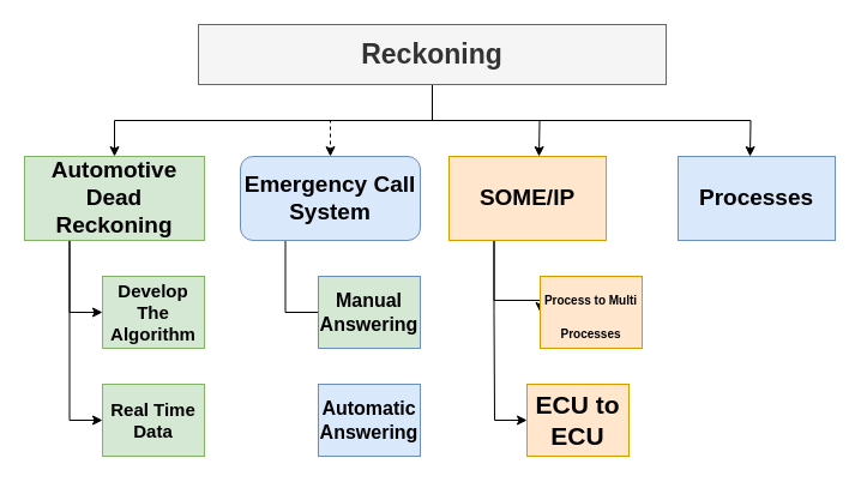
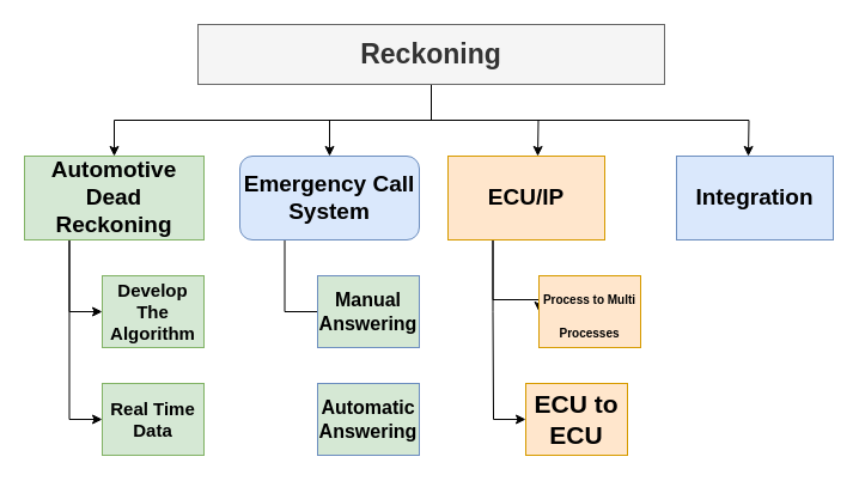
- <mxCell id="3" style="edgeStyle=orthogonalEdgeStyle;rounded=0;orthogonalLoop=1;jettySize=auto;html=1;dashed=1;" parent="1" source="6" target="11" edge="1"><mxGeometry relative="1" as="geometry" /></mxCell>
+ <mxCell id="3" style="edgeStyle=orthogonalEdgeStyle;rounded=0;orthogonalLoop=1;jettySize=auto;html=1;" parent="1" source="6" target="11" edge="1"><mxGeometry relative="1" as="geometry" /></mxCell>
- <mxCell id="22" value="SOME/IP" style="rounded=0;whiteSpace=wrap;html=1;fontStyle=1;fontSize=19;fillColor=#ffe6cc;strokeColor=#d79b00;" parent="1" vertex="1"><mxGeometry x="374" y="130" width="131" height="70" as="geometry" /></mxCell>
+ <mxCell id="22" value="ECU/IP" style="rounded=0;whiteSpace=wrap;html=1;fontStyle=1;fontSize=19;fillColor=#ffe6cc;strokeColor=#d79b00;" parent="1" vertex="1"><mxGeometry x="374" y="130" width="131" height="70" as="geometry" /></mxCell>
- <mxCell id="25" value="Processes" style="rounded=0;whiteSpace=wrap;html=1;fontStyle=1;fontSize=19;fillColor=#dae8fc;strokeColor=#6c8ebf;" vertex="1" parent="1"><mxGeometry x="565" y="130" width="131" height="70" as="geometry" /></mxCell>
+ <mxCell id="25" value="Integration" style="rounded=0;whiteSpace=wrap;html=1;fontStyle=1;fontSize=19;fillColor=#dae8fc;strokeColor=#6c8ebf;" vertex="1" parent="1"><mxGeometry x="565" y="130" width="131" height="70" as="geometry" /></mxCell>
- <mxCell id="17" value="Automatic Answering" style="rounded=0;whiteSpace=wrap;html=1;fontSize=16;fontStyle=1;fillColor=#dae8fc;strokeColor=#6c8ebf;" parent="1" vertex="1"><mxGeometry x="265" y="320" width="85" height="60" as="geometry" /></mxCell>
+ <mxCell id="17" value="Automatic Answering" style="rounded=0;whiteSpace=wrap;html=1;fontSize=16;fontStyle=1;fillColor=#d5e8d4;strokeColor=#6c8ebf;" parent="1" vertex="1"><mxGeometry x="265" y="320" width="85" height="60" as="geometry" /></mxCell>
